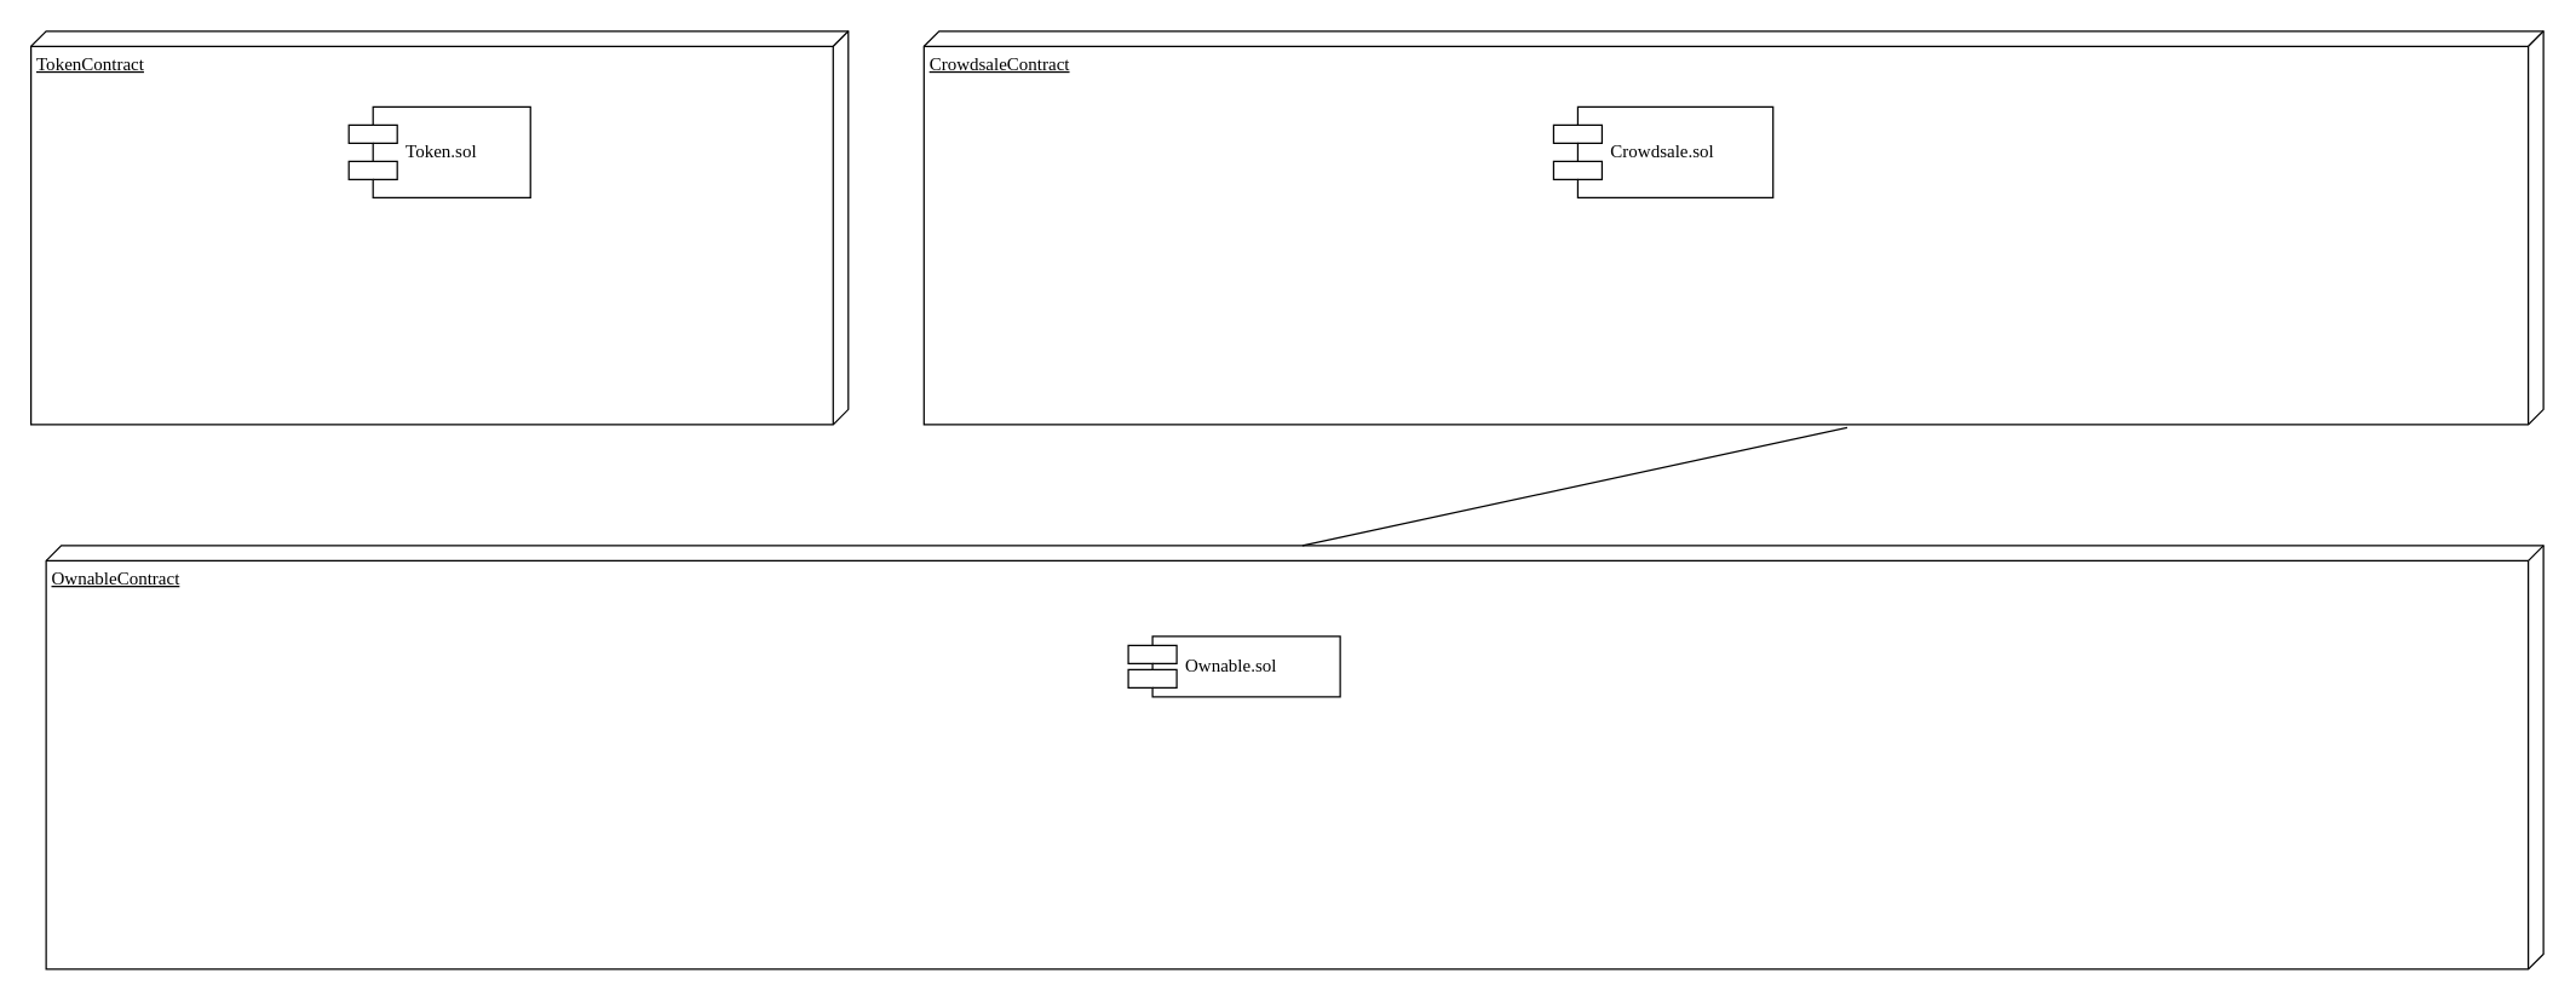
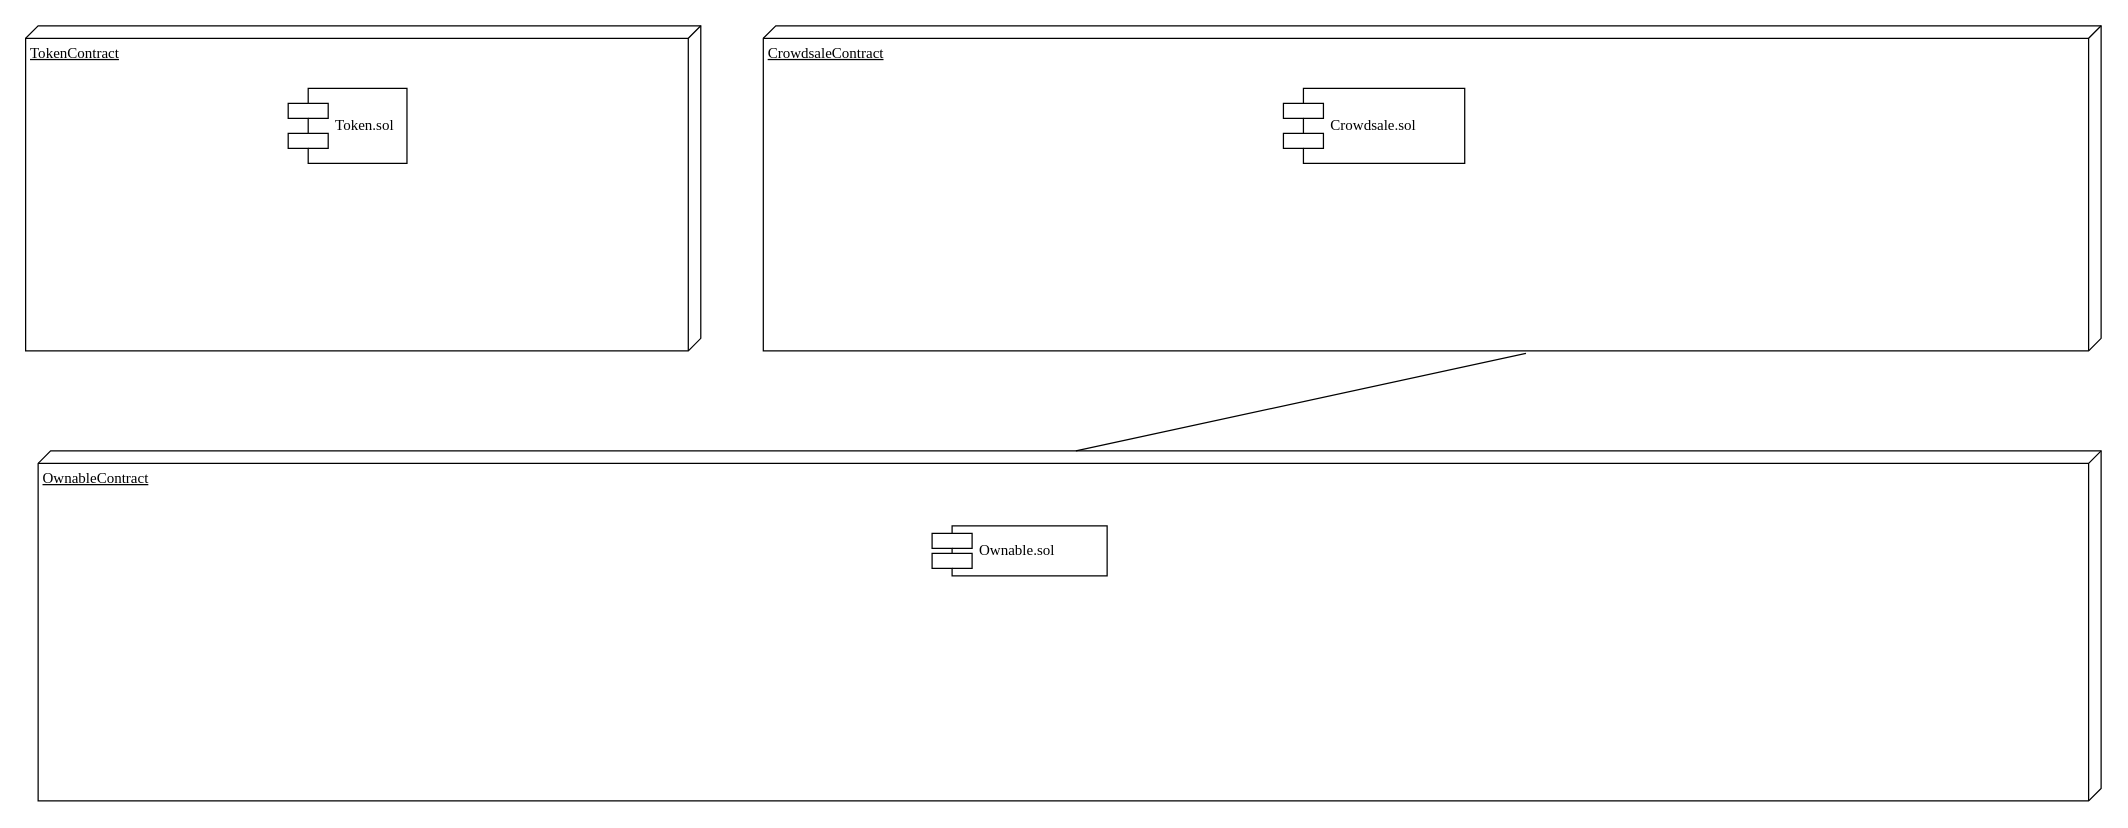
- <mxCell id="5" value="Token.sol" style="shape=component;align=left;spacingLeft=36;rounded=0;shadow=0;comic=0;labelBackgroundColor=none;strokeColor=#000000;strokeWidth=1;fillColor=#ffffff;fontFamily=Verdana;fontSize=12;fontColor=#000000;html=1;" parent="1" vertex="1"><mxGeometry x="230" y="70" width="120" height="60" as="geometry" /></mxCell>
+ <mxCell id="5" value="Token.sol" style="shape=component;align=left;spacingLeft=36;rounded=0;shadow=0;comic=0;labelBackgroundColor=none;strokeColor=#000000;strokeWidth=1;fillColor=#ffffff;fontFamily=Verdana;fontSize=12;fontColor=#000000;html=1;" parent="1" vertex="1"><mxGeometry x="230" y="70" width="95" height="60" as="geometry" /></mxCell>
